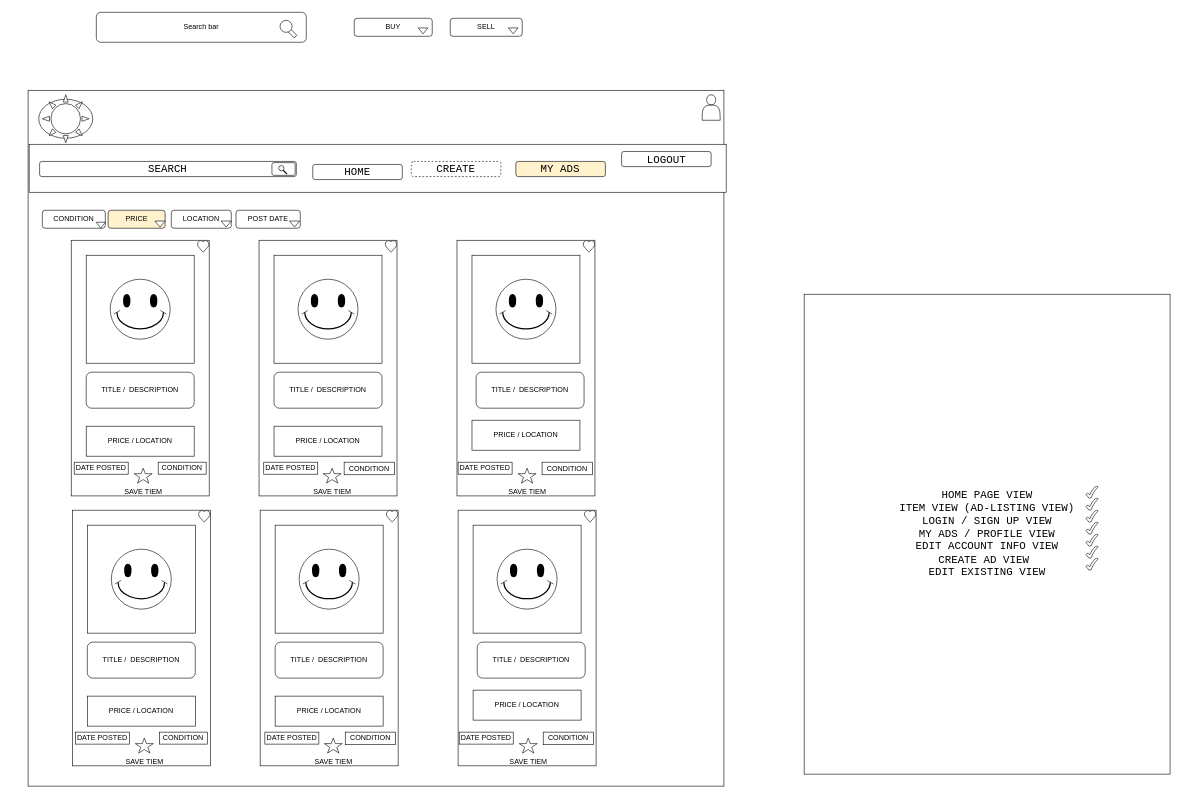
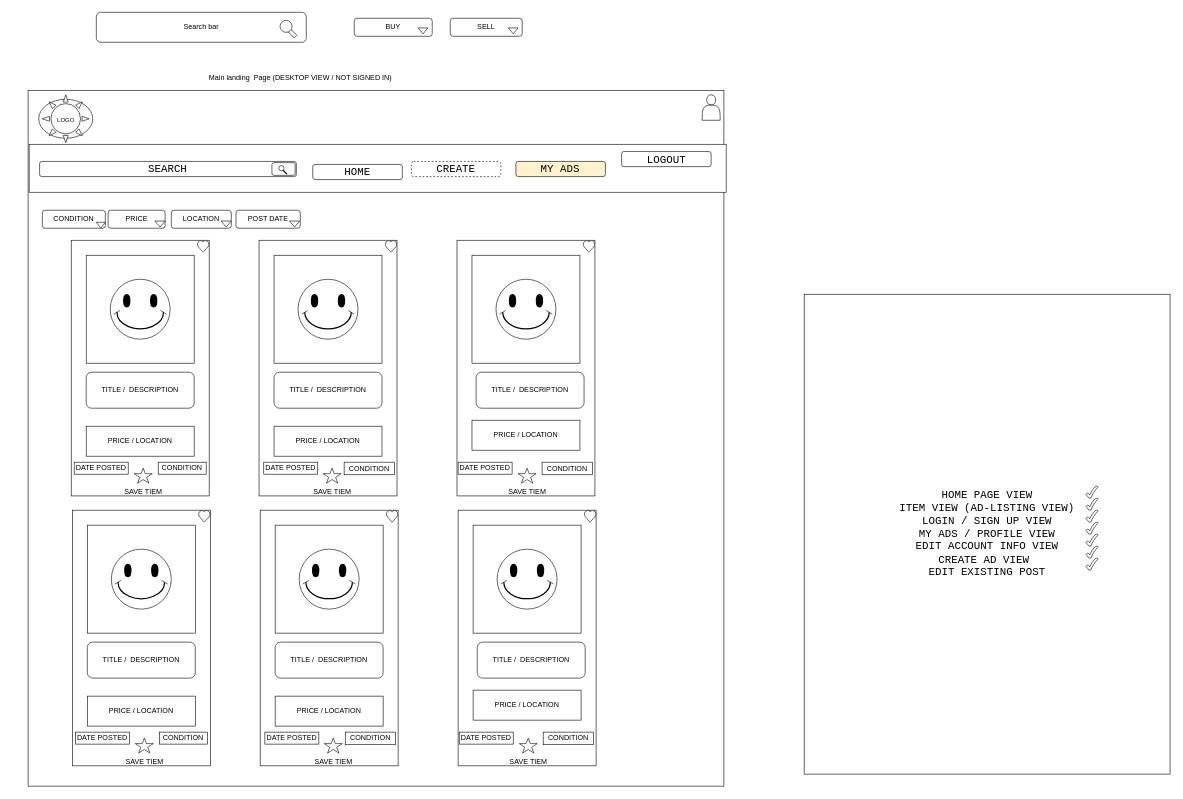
+ <mxCell id="3" value="Main landing&amp;nbsp; Page (DESKTOP VIEW / NOT SIGNED IN)" style="text;html=1;align=center;verticalAlign=middle;resizable=0;points=[];autosize=1;strokeColor=none;fillColor=none;" vertex="1" parent="1"><mxGeometry x="340" y="120" width="320" height="20" as="geometry" /></mxCell>
+ <mxCell id="59" value="LOGO" style="text;html=1;align=center;verticalAlign=middle;resizable=0;points=[];autosize=1;strokeColor=none;fillColor=none;fontSize=10;" vertex="1" parent="56"><mxGeometry x="25" y="31.5" width="40" height="20" as="geometry" /></mxCell>
- <mxCell id="18" value="PRICE" style="rounded=1;whiteSpace=wrap;html=1;fillColor=#fff2cc;" vertex="1" parent="17"><mxGeometry width="95" height="30" as="geometry" /></mxCell>
+ <mxCell id="18" value="PRICE" style="rounded=1;whiteSpace=wrap;html=1;" vertex="1" parent="17"><mxGeometry width="95" height="30" as="geometry" /></mxCell>
- <mxCell id="71" value="HOME PAGE VIEW&lt;br&gt;ITEM VIEW (AD-LISTING VIEW)&lt;br&gt;LOGIN / SIGN UP VIEW&lt;br&gt;MY ADS / PROFILE VIEW&lt;br&gt;EDIT ACCOUNT INFO VIEW&lt;br&gt;CREATE AD VIEW&amp;nbsp;&lt;br&gt;EDIT EXISTING VIEW" style="rounded=0;whiteSpace=wrap;html=1;fontFamily=Courier New;fontSize=18;align=center;" vertex="1" parent="1"><mxGeometry x="1340" y="490" width="610" height="800" as="geometry" /></mxCell>
+ <mxCell id="71" value="HOME PAGE VIEW&lt;br&gt;ITEM VIEW (AD-LISTING VIEW)&lt;br&gt;LOGIN / SIGN UP VIEW&lt;br&gt;MY ADS / PROFILE VIEW&lt;br&gt;EDIT ACCOUNT INFO VIEW&lt;br&gt;CREATE AD VIEW&amp;nbsp;&lt;br&gt;EDIT EXISTING POST" style="rounded=0;whiteSpace=wrap;html=1;fontFamily=Courier New;fontSize=18;align=center;" vertex="1" parent="1"><mxGeometry x="1340" y="490" width="610" height="800" as="geometry" /></mxCell>
